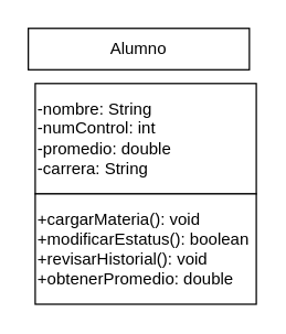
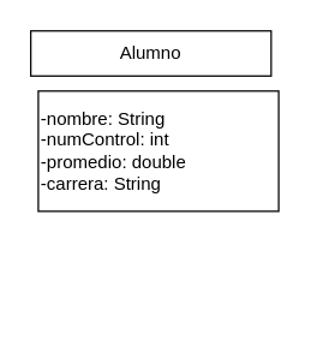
- <mxCell id="3" value="+cargarMateria(): void&lt;div&gt;+modificarEstatus(): boolean&lt;/div&gt;&lt;div&gt;+revisarHistorial(): void&lt;/div&gt;&lt;div&gt;+obtenerPromedio: double&lt;/div&gt;" style="rounded=0;whiteSpace=wrap;html=1;align=left;" vertex="1" parent="1"><mxGeometry x="25" y="140" width="160" height="80" as="geometry" /></mxCell>
